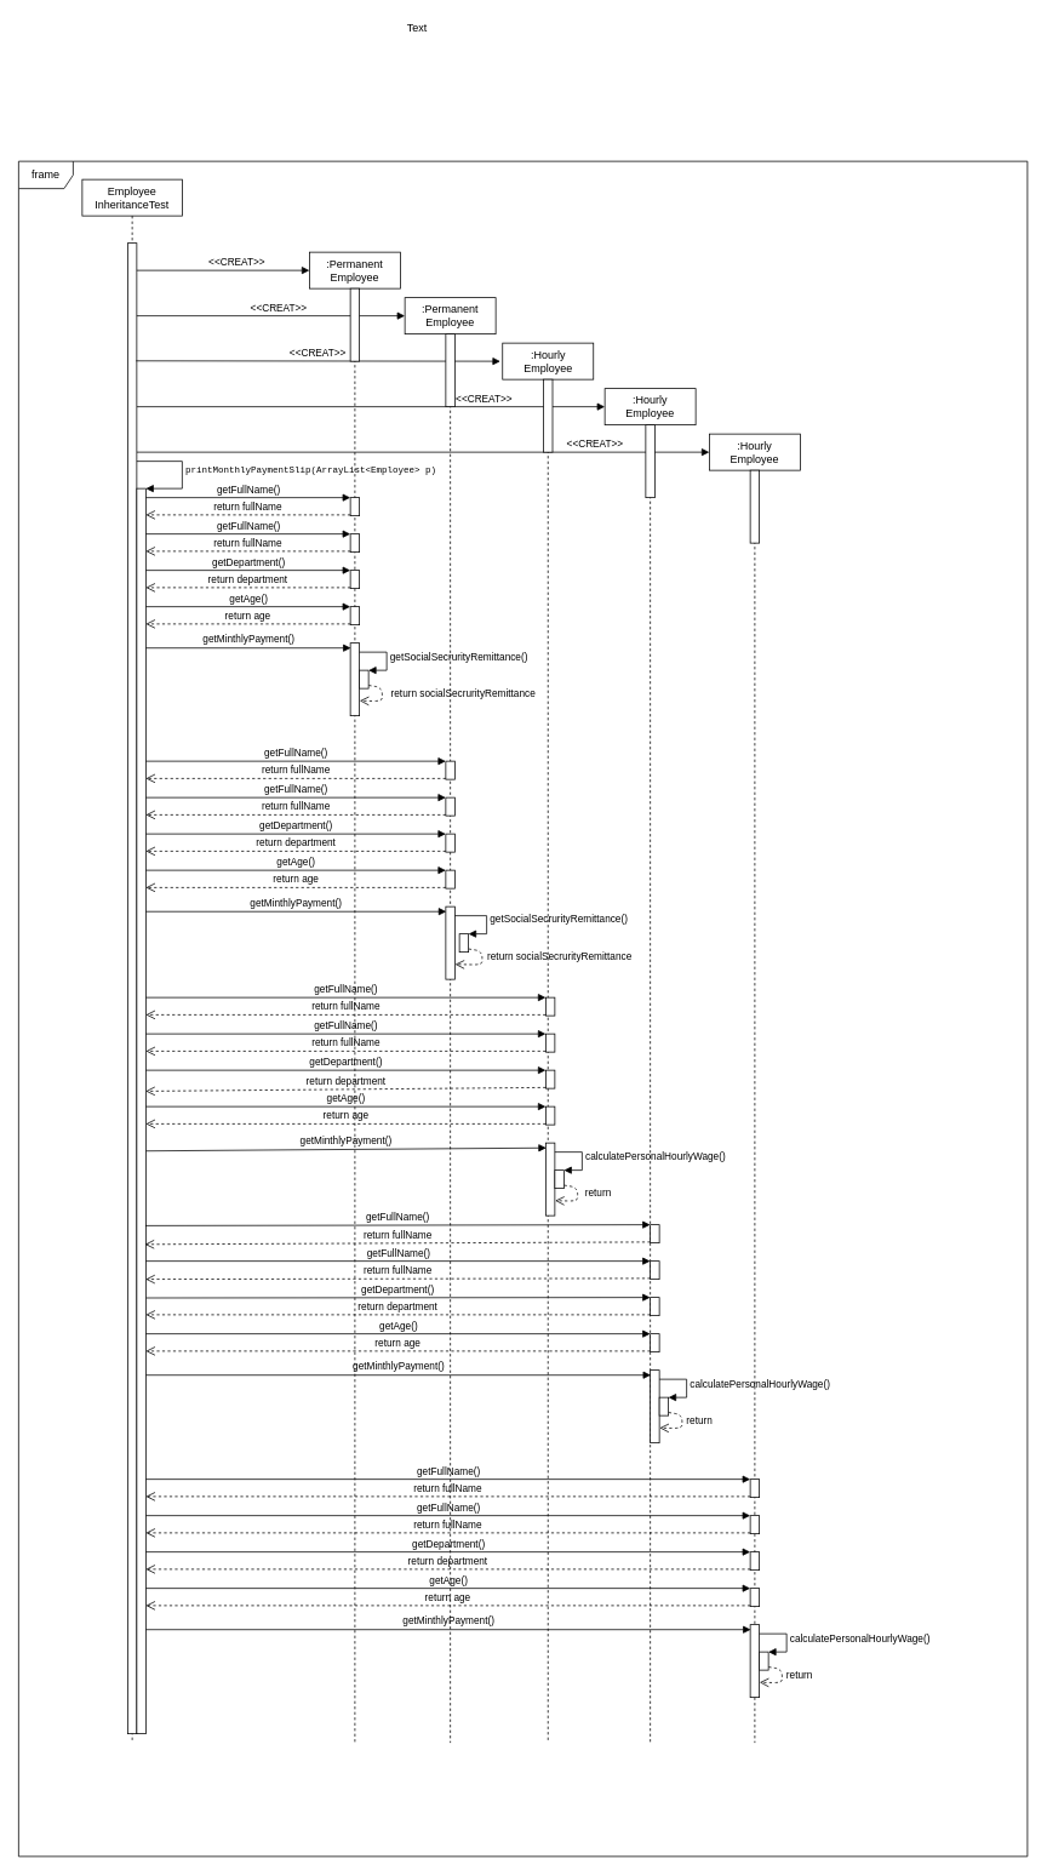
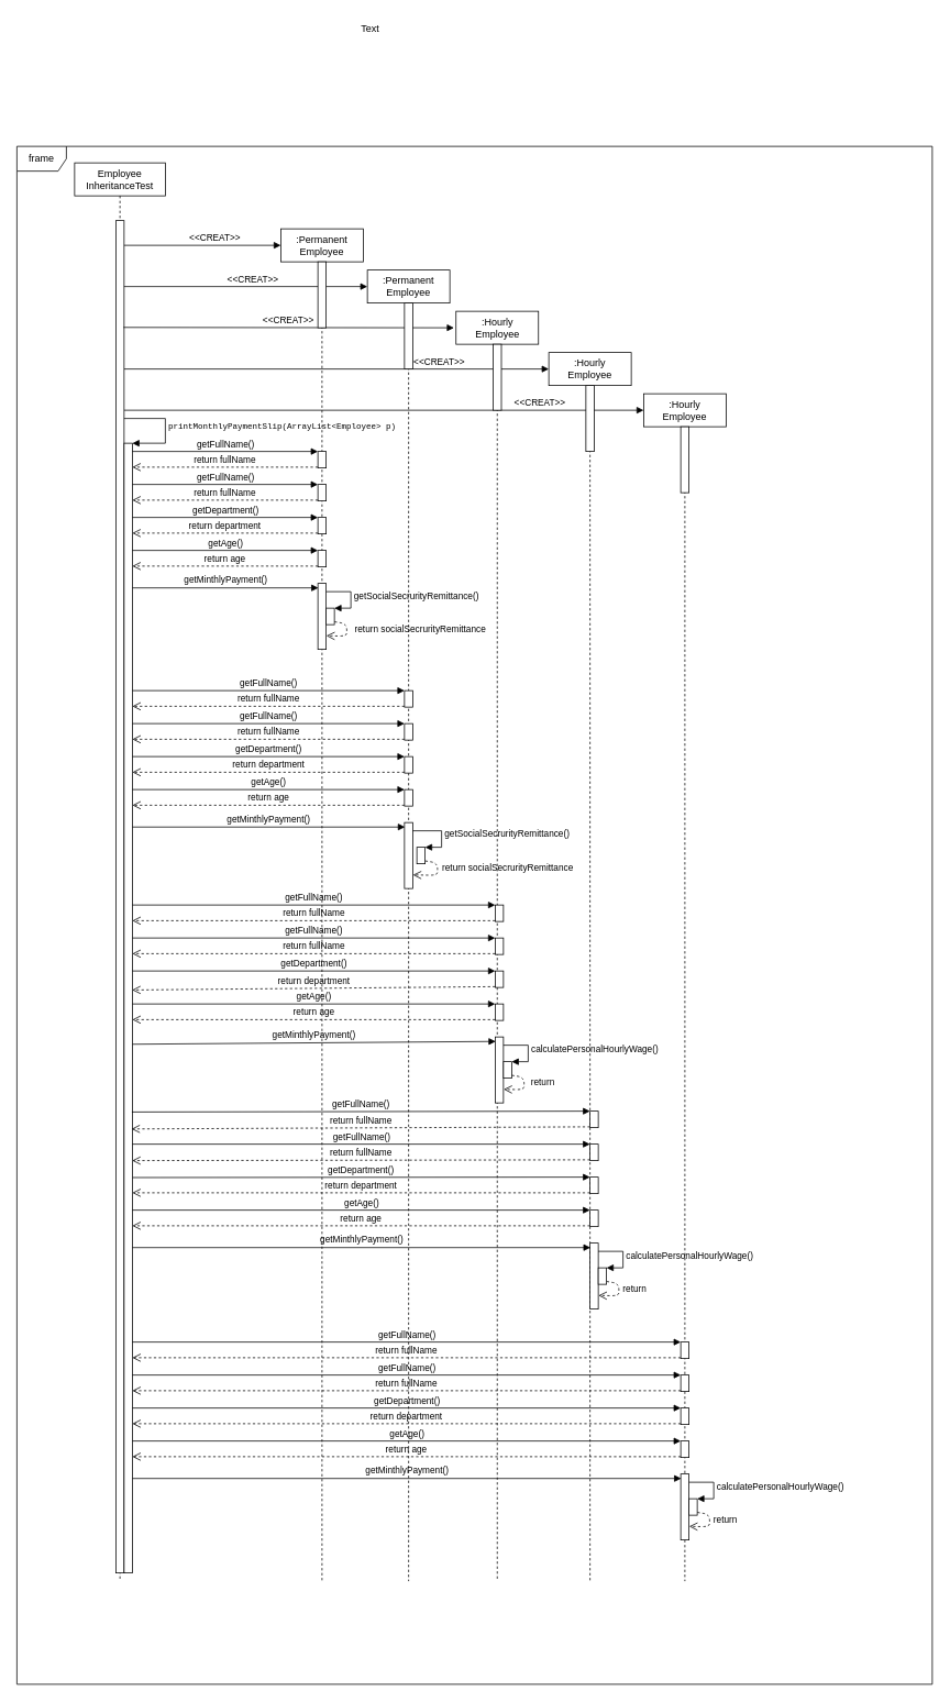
- <mxCell id="46" value="Text" style="text;html=1;align=center;verticalAlign=middle;resizable=0;points=[];autosize=1;" vertex="1" parent="1"><mxGeometry x="438" y="20" width="40" height="20" as="geometry" /></mxCell>
+ <mxCell id="46" value="Text" style="text;html=1;align=center;verticalAlign=middle;resizable=0;points=[];autosize=1;" vertex="1" parent="1"><mxGeometry x="428" y="25" width="40" height="20" as="geometry" /></mxCell>
